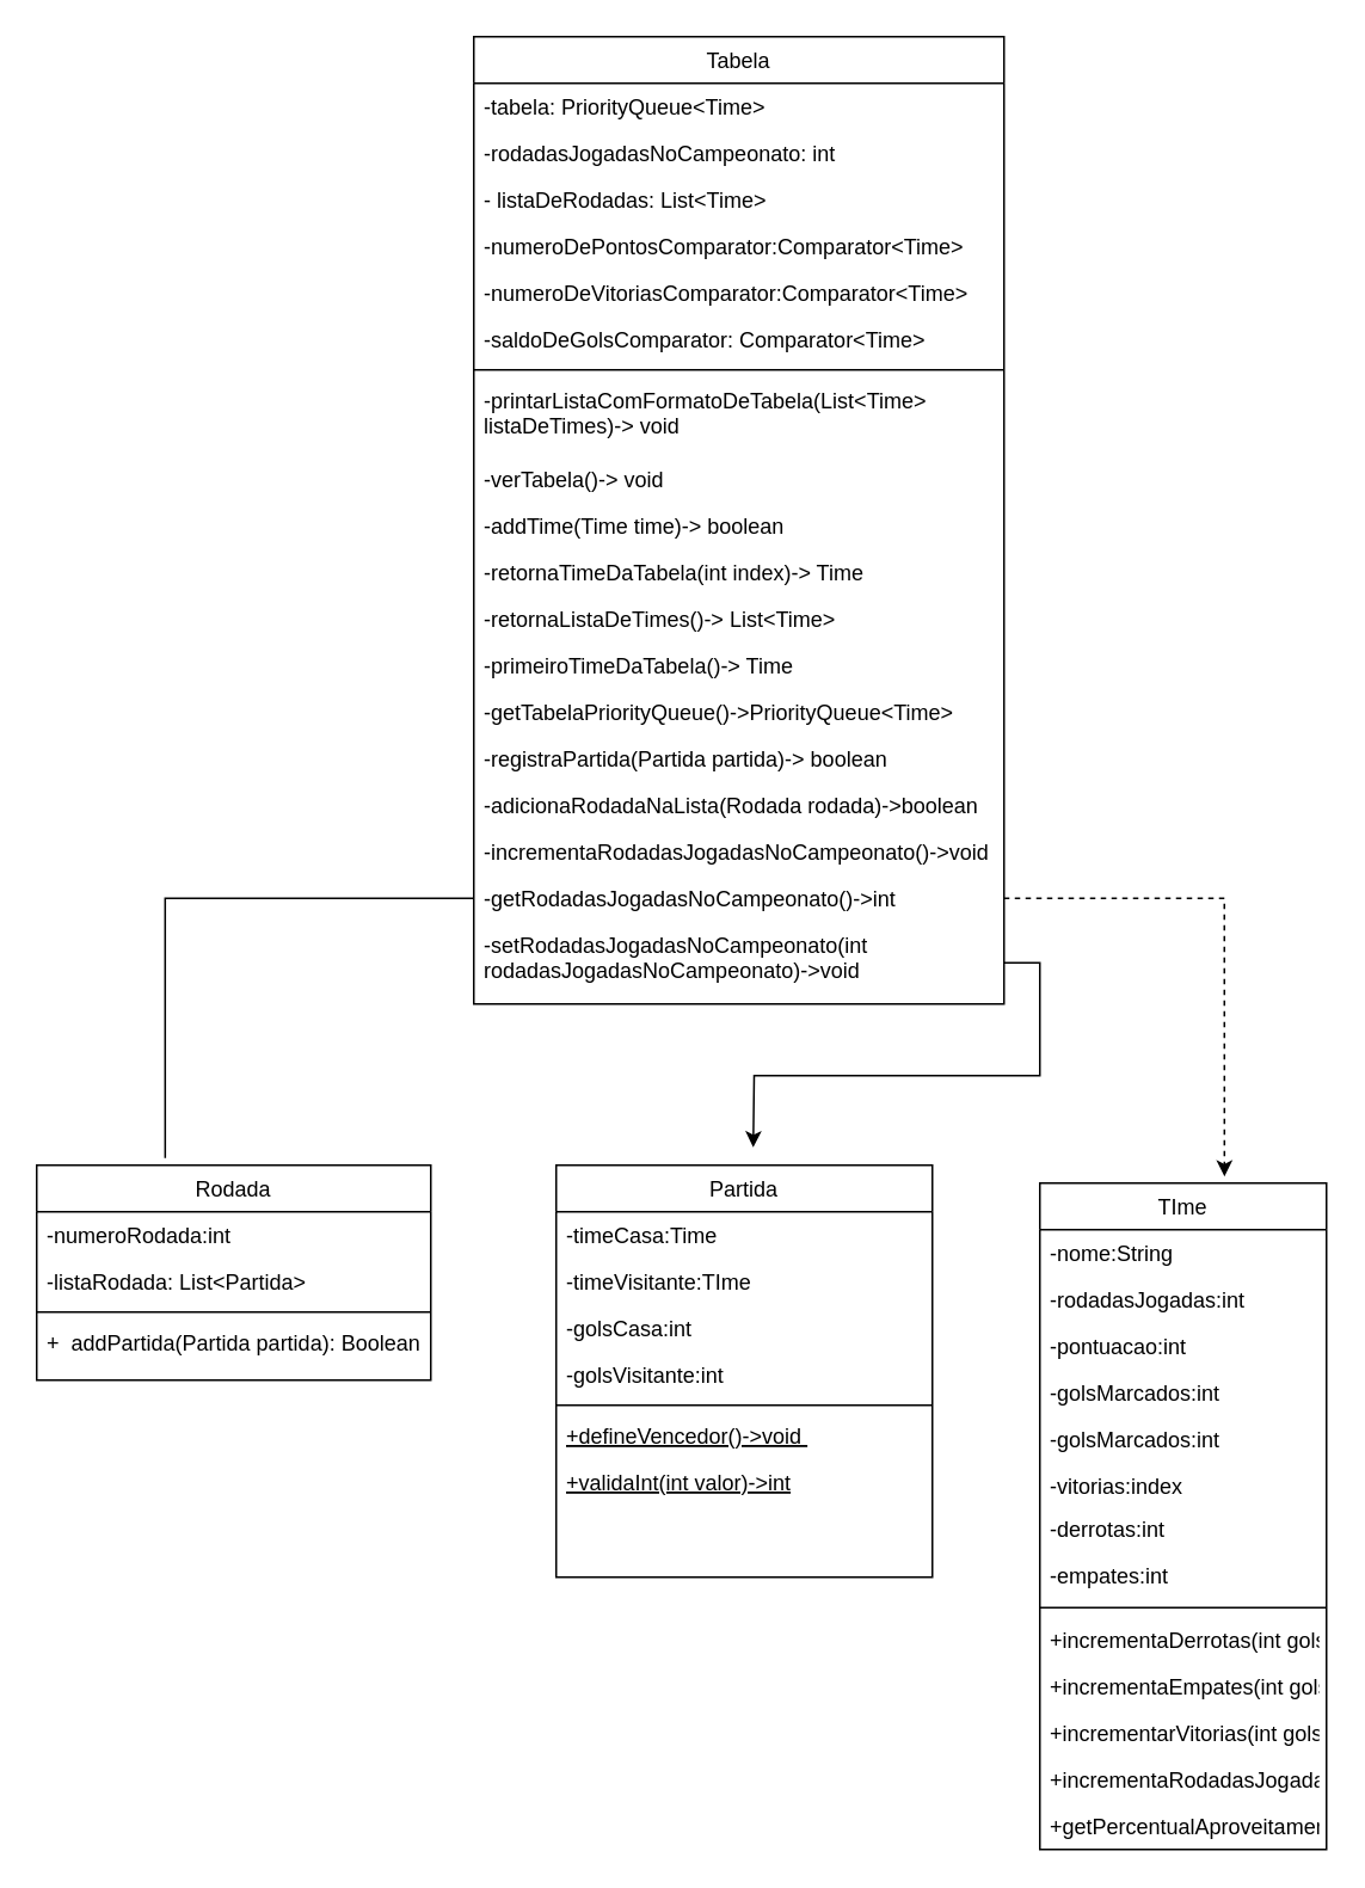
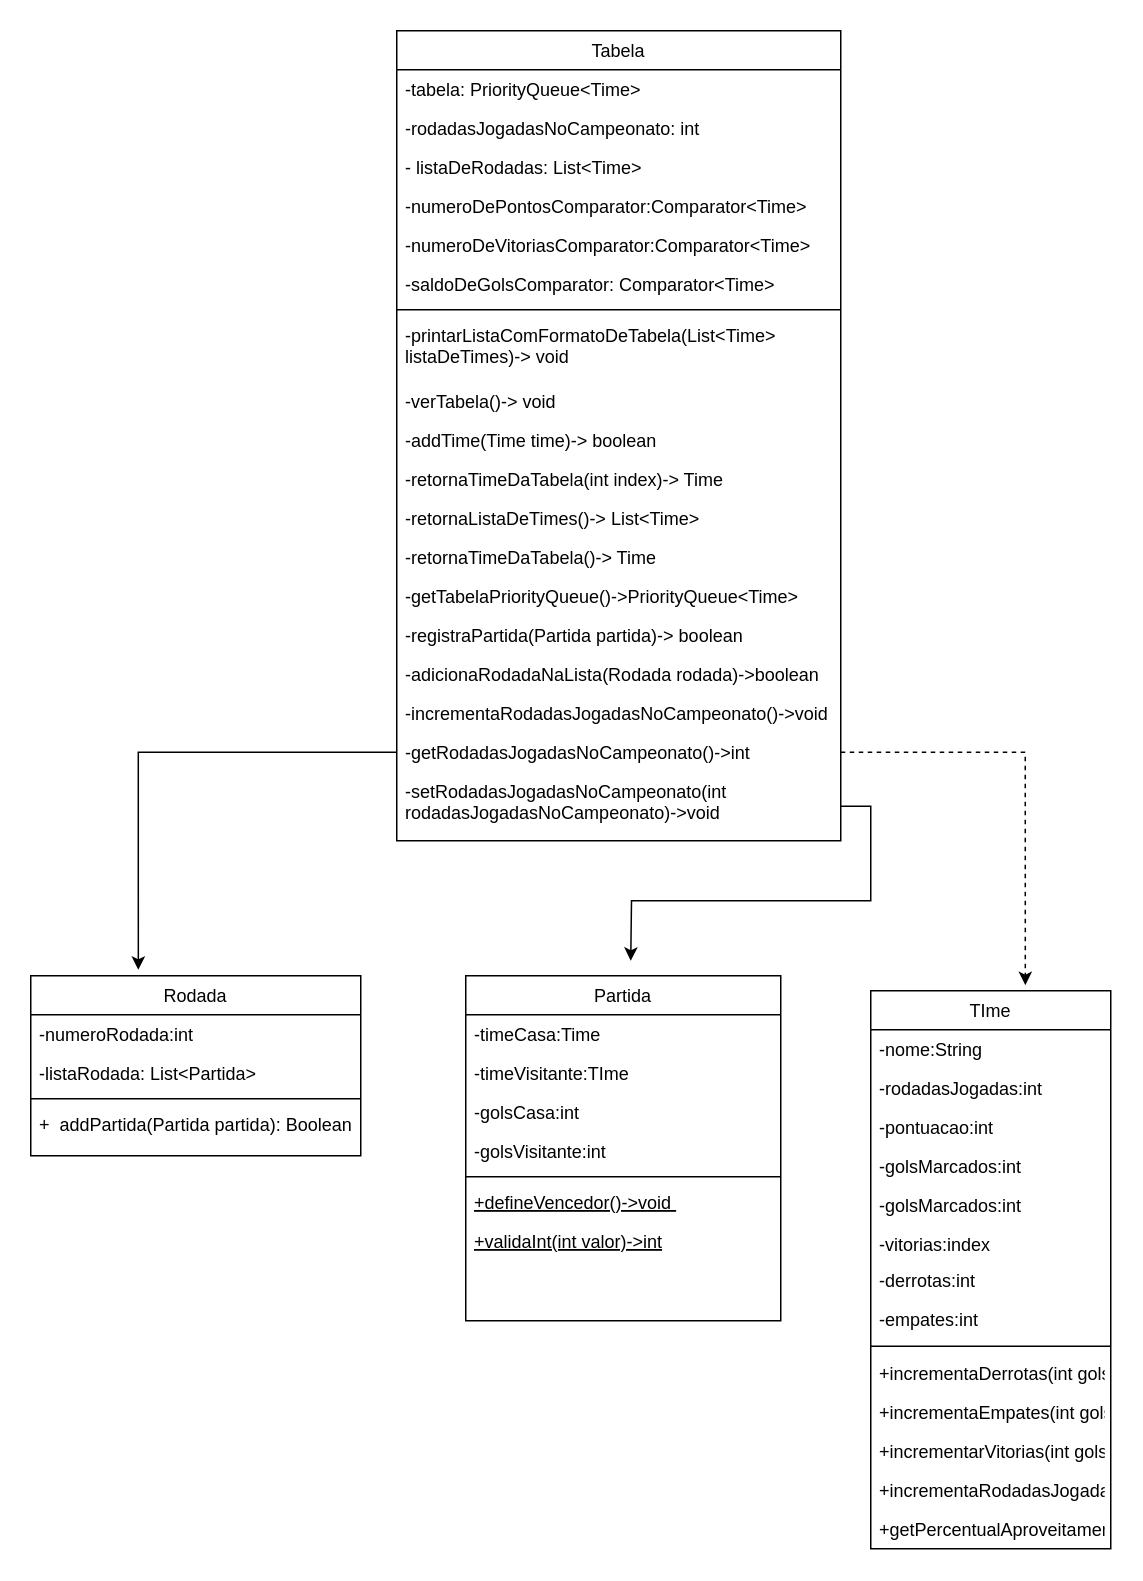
- <mxCell id="38" value="-primeiroTimeDaTabela()-&amp;gt; Time" style="text;strokeColor=none;fillColor=none;align=left;verticalAlign=top;spacingLeft=4;spacingRight=4;overflow=hidden;rotatable=0;points=[[0,0.5],[1,0.5]];portConstraint=eastwest;whiteSpace=wrap;html=1;" vertex="1" parent="25"><mxGeometry y="338" width="296" height="26" as="geometry" /></mxCell>
+ <mxCell id="38" value="-retornaTimeDaTabela()-&amp;gt; Time" style="text;strokeColor=none;fillColor=none;align=left;verticalAlign=top;spacingLeft=4;spacingRight=4;overflow=hidden;rotatable=0;points=[[0,0.5],[1,0.5]];portConstraint=eastwest;whiteSpace=wrap;html=1;" vertex="1" parent="25"><mxGeometry y="338" width="296" height="26" as="geometry" /></mxCell>
- <mxCell id="51" style="edgeStyle=orthogonalEdgeStyle;rounded=0;orthogonalLoop=1;jettySize=auto;html=1;exitX=0;exitY=0.5;exitDx=0;exitDy=0;entryX=0.326;entryY=-0.033;entryDx=0;entryDy=0;entryPerimeter=0;endArrow=none;" edge="1" parent="1" source="43" target="46"><mxGeometry relative="1" as="geometry" /></mxCell>
+ <mxCell id="51" style="edgeStyle=orthogonalEdgeStyle;rounded=0;orthogonalLoop=1;jettySize=auto;html=1;exitX=0;exitY=0.5;exitDx=0;exitDy=0;entryX=0.326;entryY=-0.033;entryDx=0;entryDy=0;entryPerimeter=0;" edge="1" parent="1" source="43" target="46"><mxGeometry relative="1" as="geometry" /></mxCell>
